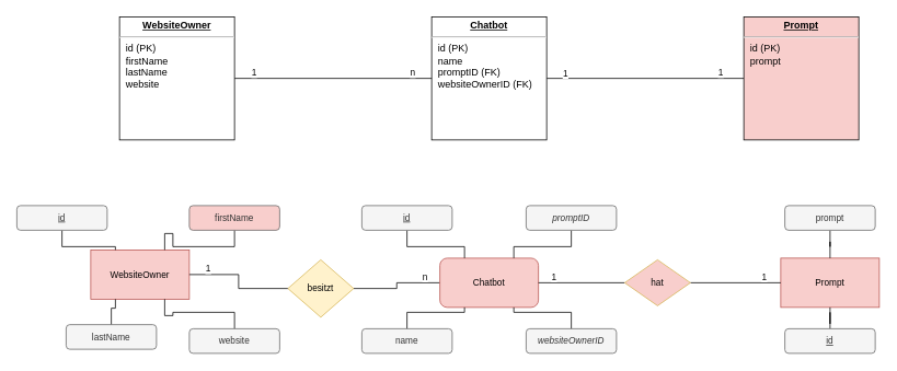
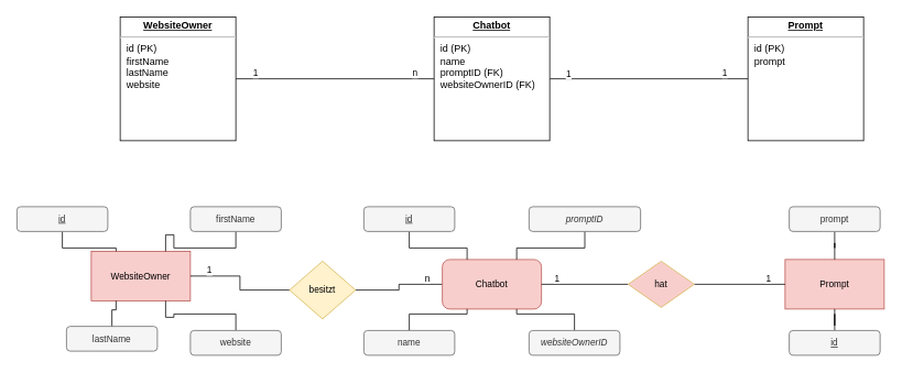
- <mxCell id="10" value="&lt;p style=&quot;margin: 0px ; margin-top: 4px ; text-align: center ; text-decoration: underline&quot;&gt;&lt;b&gt;Prompt&lt;/b&gt;&lt;/p&gt;&lt;hr&gt;&lt;p style=&quot;margin: 0px ; margin-left: 8px&quot;&gt;id (PK)&lt;/p&gt;&lt;p style=&quot;margin: 0px ; margin-left: 8px&quot;&gt;prompt&lt;/p&gt;" style="verticalAlign=top;align=left;overflow=fill;fontSize=12;fontFamily=Helvetica;html=1;rounded=0;shadow=0;comic=0;labelBackgroundColor=none;strokeWidth=1;fillColor=#f8cecc;" vertex="1" parent="1"><mxGeometry x="905" y="20" width="140" height="150" as="geometry" /></mxCell>
+ <mxCell id="10" value="&lt;p style=&quot;margin: 0px ; margin-top: 4px ; text-align: center ; text-decoration: underline&quot;&gt;&lt;b&gt;Prompt&lt;/b&gt;&lt;/p&gt;&lt;hr&gt;&lt;p style=&quot;margin: 0px ; margin-left: 8px&quot;&gt;id (PK)&lt;/p&gt;&lt;p style=&quot;margin: 0px ; margin-left: 8px&quot;&gt;prompt&lt;/p&gt;" style="verticalAlign=top;align=left;overflow=fill;fontSize=12;fontFamily=Helvetica;html=1;rounded=0;shadow=0;comic=0;labelBackgroundColor=none;strokeWidth=1" vertex="1" parent="1"><mxGeometry x="905" y="20" width="140" height="150" as="geometry" /></mxCell>
- <mxCell id="31" value="firstName" style="rounded=1;whiteSpace=wrap;html=1;fontFamily=Helvetica;fontSize=11;fontColor=#333333;labelBackgroundColor=none;fillColor=#f8cecc;strokeColor=#666666;" vertex="1" parent="1"><mxGeometry x="230" y="250" width="110" height="30" as="geometry" /></mxCell>
+ <mxCell id="31" value="firstName" style="rounded=1;whiteSpace=wrap;html=1;fontFamily=Helvetica;fontSize=11;fontColor=#333333;labelBackgroundColor=none;fillColor=#f5f5f5;strokeColor=#666666;" vertex="1" parent="1"><mxGeometry x="230" y="250" width="110" height="30" as="geometry" /></mxCell>
- <mxCell id="39" value="promptID" style="rounded=1;whiteSpace=wrap;html=1;fontFamily=Helvetica;fontSize=11;fontColor=#333333;labelBackgroundColor=none;fillColor=#f5f5f5;strokeColor=#666666;fontStyle=2" vertex="1" parent="1"><mxGeometry x="640" y="250" width="110" height="30" as="geometry" /></mxCell>
+ <mxCell id="39" value="promptID" style="rounded=1;whiteSpace=wrap;html=1;fontFamily=Helvetica;fontSize=11;fontColor=#333333;labelBackgroundColor=none;fillColor=#f5f5f5;strokeColor=#666666;fontStyle=2" vertex="1" parent="1"><mxGeometry x="640" y="250" width="135" height="30" as="geometry" /></mxCell>
